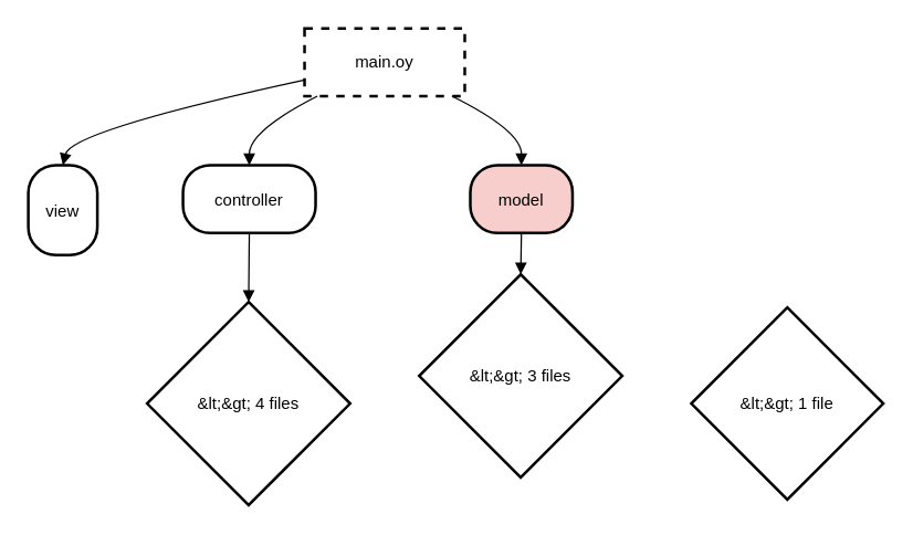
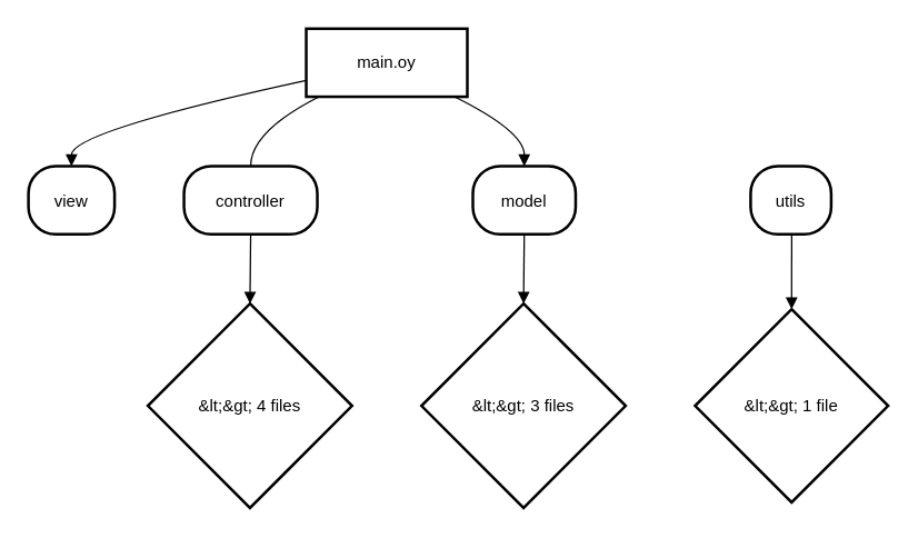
- <mxCell id="2" value="main.oy" style="whiteSpace=wrap;strokeWidth=2;dashed=1;" vertex="1" parent="1"><mxGeometry x="220" y="20" width="116" height="49" as="geometry" /></mxCell>
+ <mxCell id="2" value="main.oy" style="whiteSpace=wrap;strokeWidth=2;" vertex="1" parent="1"><mxGeometry x="220" y="20" width="116" height="49" as="geometry" /></mxCell>
- <mxCell id="11" value="" style="curved=1;startArrow=none;endArrow=block;exitX=0.08;exitY=1;entryX=0.5;entryY=0;" edge="1" parent="1" source="2" target="4"><mxGeometry relative="1" as="geometry"><Array as="points"><mxPoint x="180" y="94" /></Array></mxGeometry></mxCell>
+ <mxCell id="11" value="" style="curved=1;startArrow=none;endArrow=none;exitX=0.08;exitY=1;entryX=0.5;entryY=0;" edge="1" parent="1" source="2" target="4"><mxGeometry relative="1" as="geometry"><Array as="points"><mxPoint x="180" y="94" /></Array></mxGeometry></mxCell>
- <mxCell id="5" value="model" style="rounded=1;arcSize=40;strokeWidth=2;fillColor=#f8cecc;" vertex="1" parent="1"><mxGeometry x="340" y="119" width="74" height="49" as="geometry" /></mxCell>
+ <mxCell id="5" value="model" style="rounded=1;arcSize=40;strokeWidth=2" vertex="1" parent="1"><mxGeometry x="340" y="119" width="74" height="49" as="geometry" /></mxCell>
+ <mxCell id="6" value="utils" style="rounded=1;arcSize=40;strokeWidth=2" vertex="1" parent="1"><mxGeometry x="540" y="119" width="58" height="49" as="geometry" /></mxCell>
- <mxCell id="3" value="view" style="rounded=1;arcSize=40;strokeWidth=2" vertex="1" parent="1"><mxGeometry x="20" y="119" width="50" height="65" as="geometry" /></mxCell>
+ <mxCell id="3" value="view" style="rounded=1;arcSize=40;strokeWidth=2" vertex="1" parent="1"><mxGeometry x="20" y="119" width="62" height="49" as="geometry" /></mxCell>
+ <mxCell id="15" value="" style="curved=1;startArrow=none;endArrow=block;exitX=0.51;exitY=1;entryX=0.5;entryY=0;" edge="1" parent="1" source="6" target="9"><mxGeometry relative="1" as="geometry"><Array as="points" /></mxGeometry></mxCell>
- <mxCell id="8" value="&amp;lt;&amp;gt; 3 files" style="rhombus;strokeWidth=2;whiteSpace=wrap;" vertex="1" parent="1"><mxGeometry x="303" y="198" width="147" height="147" as="geometry" /></mxCell>
+ <mxCell id="8" value="&amp;lt;&amp;gt; 3 files" style="rhombus;strokeWidth=2;whiteSpace=wrap;" vertex="1" parent="1"><mxGeometry x="303" y="218" width="147" height="147" as="geometry" /></mxCell>
